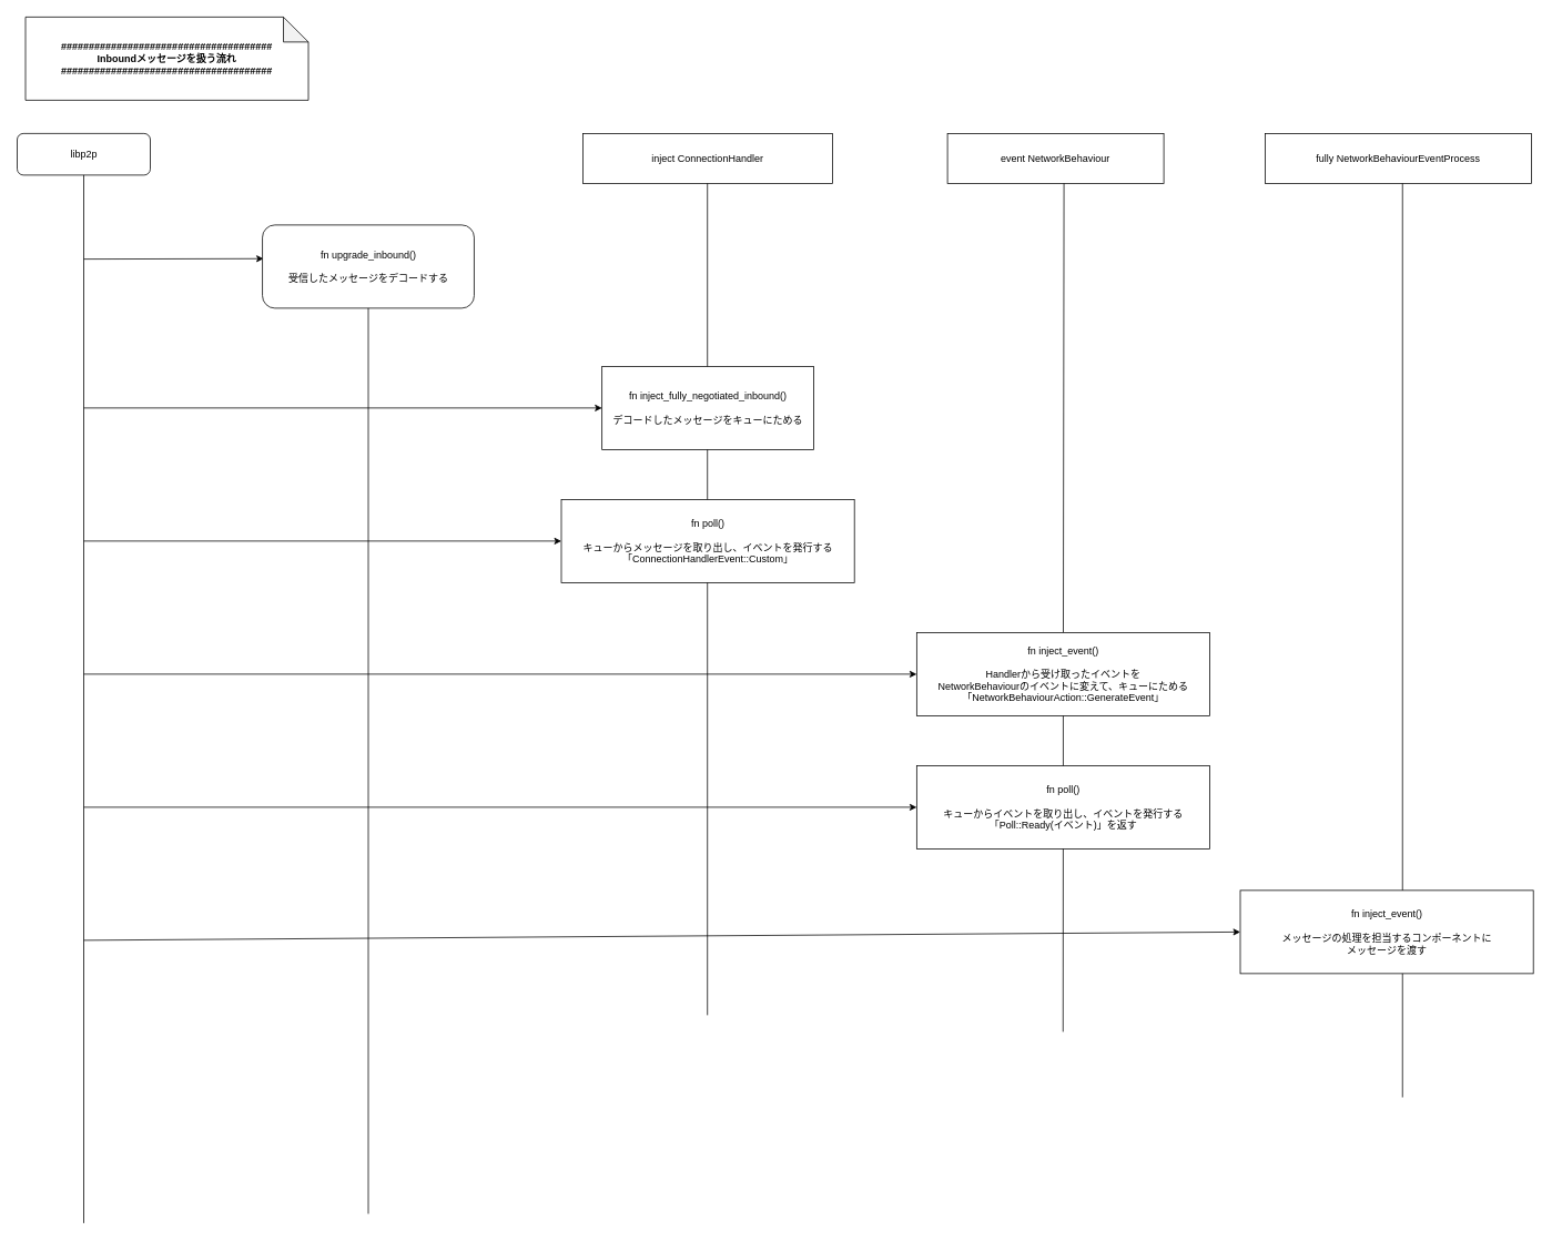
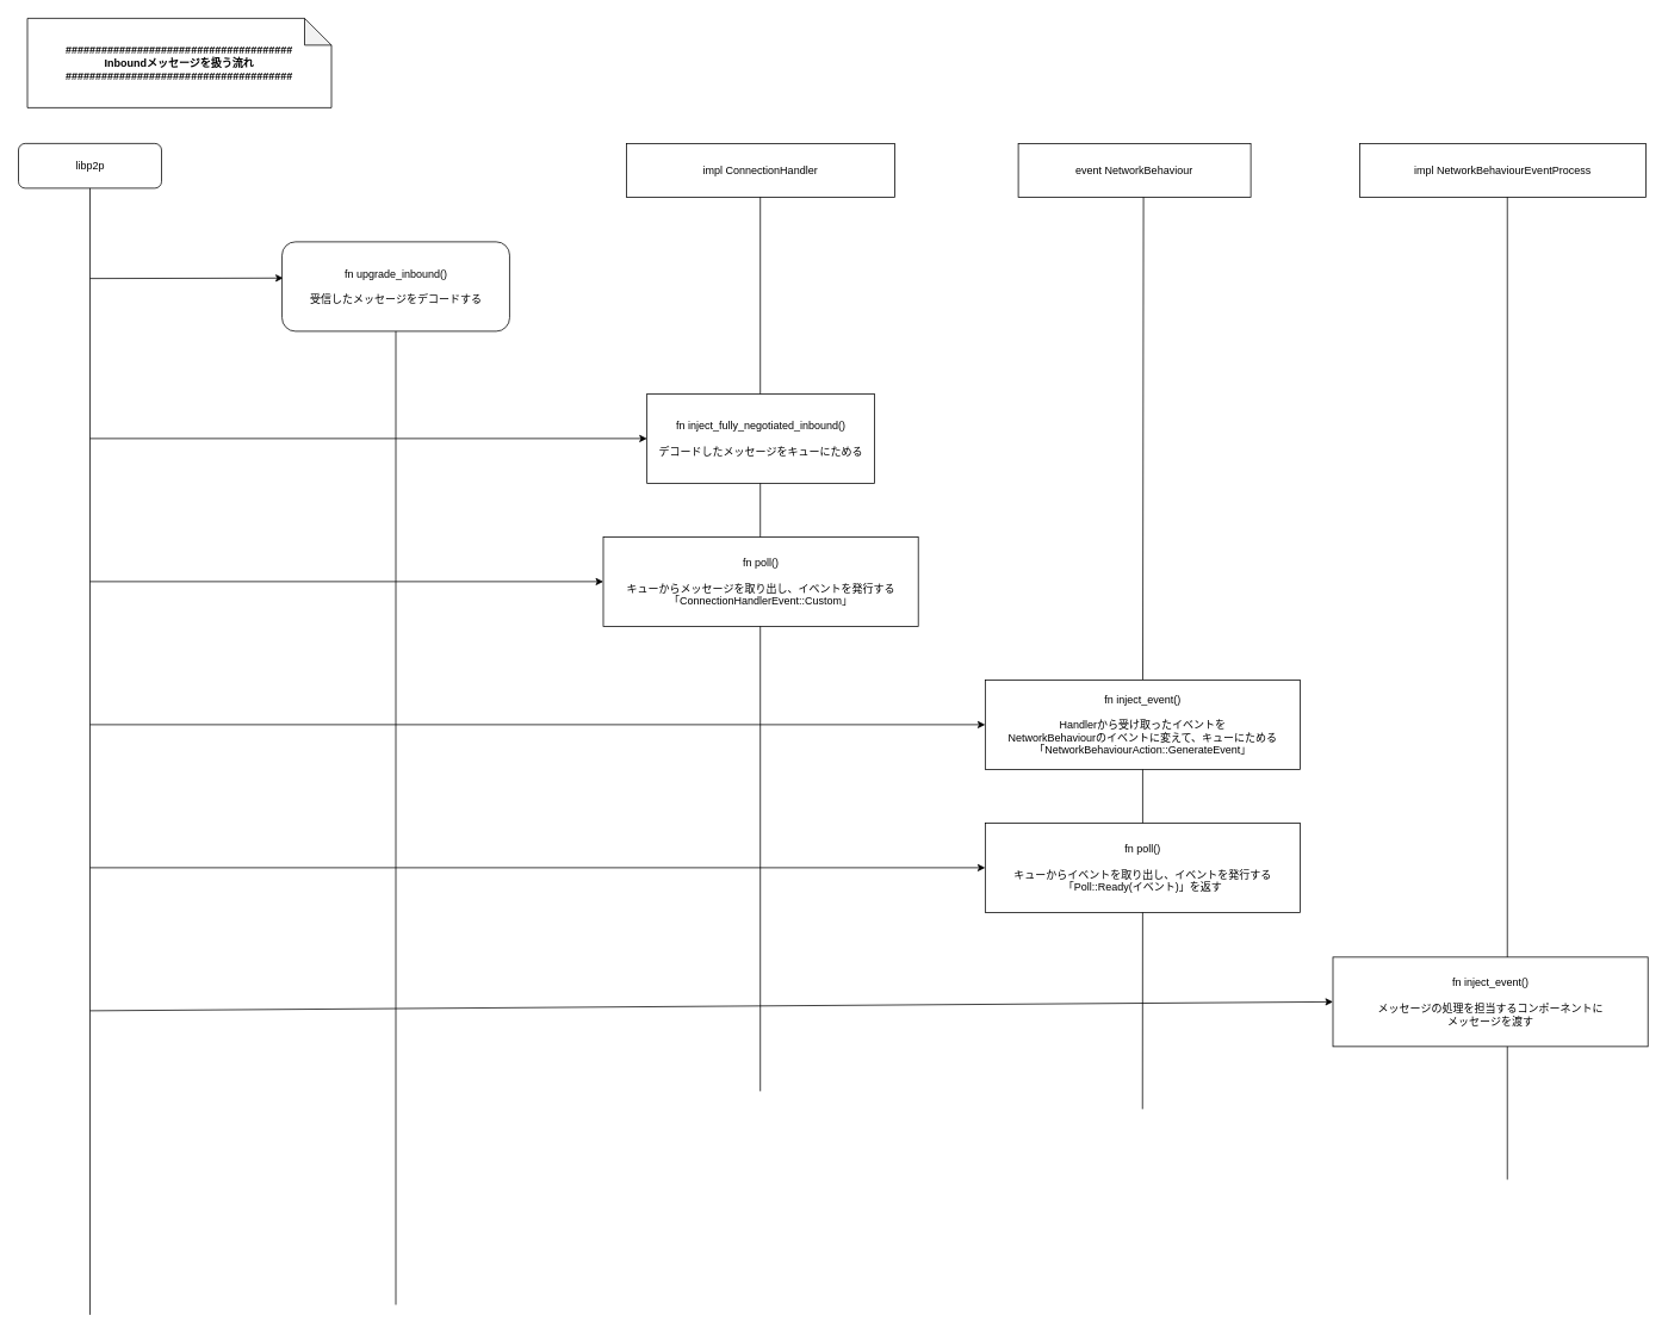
- <mxCell id="3" value="inject ConnectionHandler" style="rounded=0;whiteSpace=wrap;html=1;" parent="1" vertex="1"><mxGeometry x="700.12" y="160" width="300" height="60" as="geometry" /></mxCell>
+ <mxCell id="3" value="impl ConnectionHandler" style="rounded=0;whiteSpace=wrap;html=1;" parent="1" vertex="1"><mxGeometry x="700.12" y="160" width="300" height="60" as="geometry" /></mxCell>
- <mxCell id="9" value="fully NetworkBehaviourEventProcess" style="rounded=0;whiteSpace=wrap;html=1;" parent="1" vertex="1"><mxGeometry x="1520" y="160" width="320" height="60" as="geometry" /></mxCell>
+ <mxCell id="9" value="impl NetworkBehaviourEventProcess" style="rounded=0;whiteSpace=wrap;html=1;" parent="1" vertex="1"><mxGeometry x="1520" y="160" width="320" height="60" as="geometry" /></mxCell>
